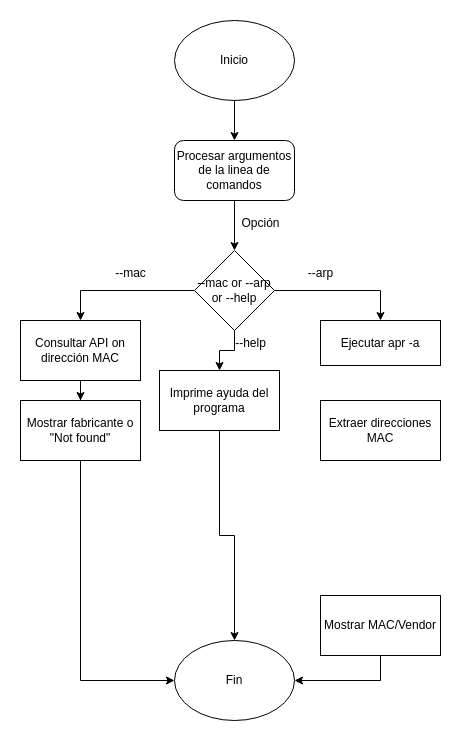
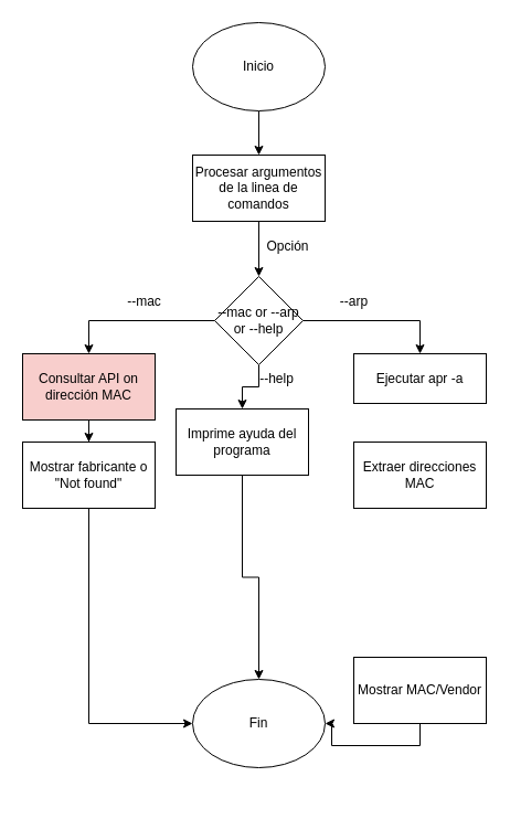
- <mxCell id="9" value="Procesar argumentos de la linea de comandos" style="whiteSpace=wrap;html=1;rounded=1;" parent="1" vertex="1"><mxGeometry x="174" y="140" width="120" height="60" as="geometry" /></mxCell>
+ <mxCell id="9" value="Procesar argumentos de la linea de comandos" style="rounded=0;whiteSpace=wrap;html=1;" parent="1" vertex="1"><mxGeometry x="174" y="140" width="120" height="60" as="geometry" /></mxCell>
- <mxCell id="11" value="Consultar API on dirección MAC" style="rounded=0;whiteSpace=wrap;html=1;" parent="1" vertex="1"><mxGeometry x="20" y="320" width="120" height="60" as="geometry" /></mxCell>
+ <mxCell id="11" value="Consultar API on dirección MAC" style="rounded=0;whiteSpace=wrap;html=1;fillColor=#f8cecc;" parent="1" vertex="1"><mxGeometry x="20" y="320" width="120" height="60" as="geometry" /></mxCell>
- <mxCell id="20" value="Fin" style="ellipse;whiteSpace=wrap;html=1;" parent="1" vertex="1"><mxGeometry x="174" y="640" width="120" height="80" as="geometry" /></mxCell>
+ <mxCell id="20" value="Fin" style="ellipse;whiteSpace=wrap;html=1;" parent="1" vertex="1"><mxGeometry x="174" y="615" width="120" height="80" as="geometry" /></mxCell>
